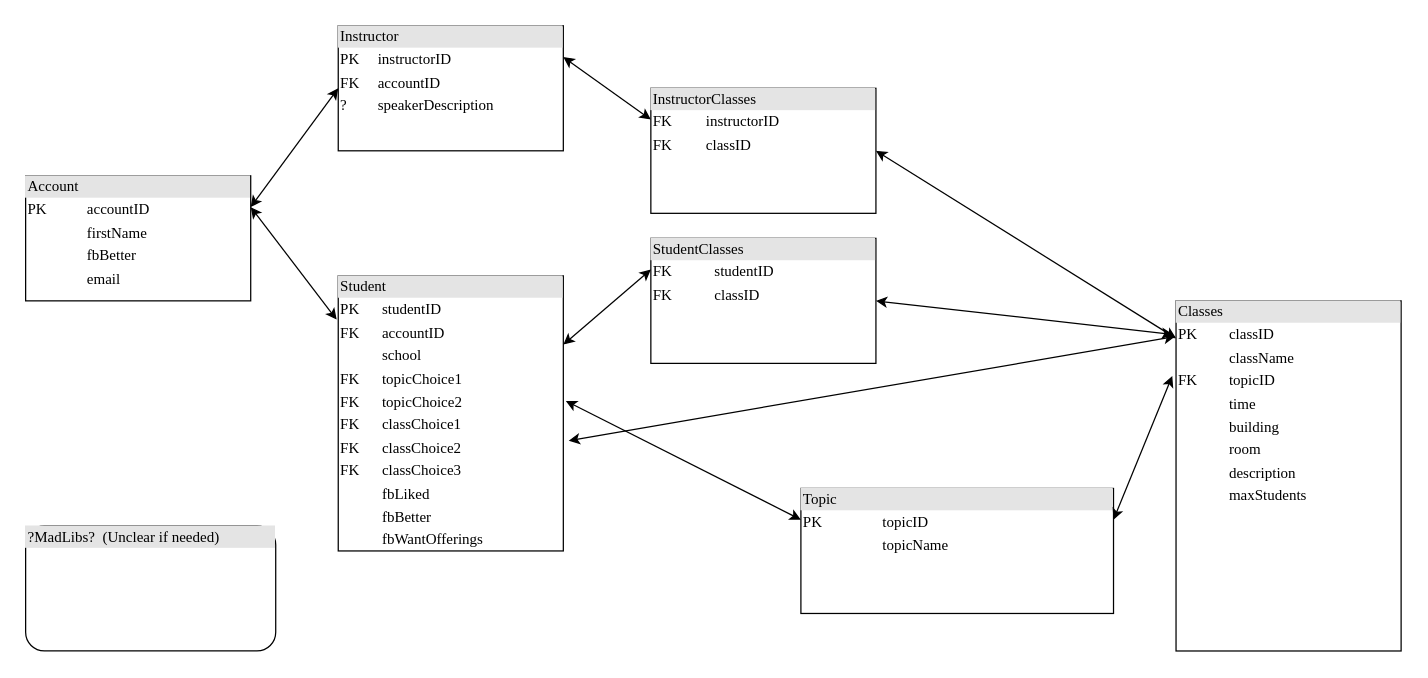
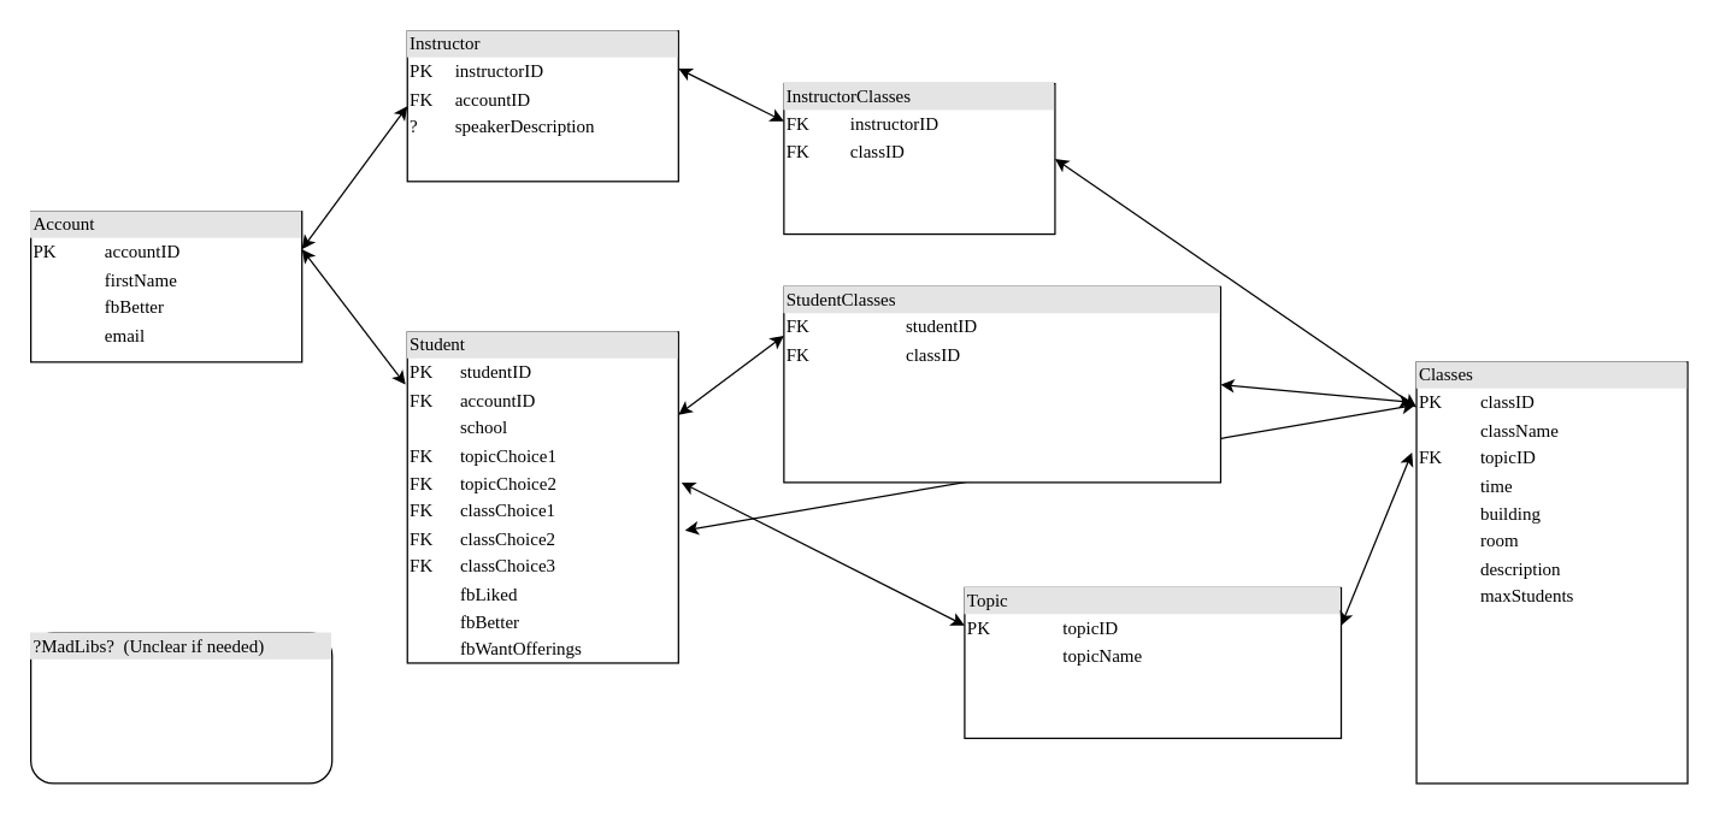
- <mxCell id="16" value="&lt;div style=&quot;box-sizing: border-box ; width: 100% ; background: #e4e4e4 ; padding: 2px&quot;&gt;InstructorClasses&lt;/div&gt;&lt;table style=&quot;width: 100% ; font-size: 1em&quot; cellpadding=&quot;2&quot; cellspacing=&quot;0&quot;&gt;&lt;tbody&gt;&lt;tr&gt;&lt;td&gt;FK&lt;/td&gt;&lt;td&gt;instructorID&lt;/td&gt;&lt;/tr&gt;&lt;tr&gt;&lt;td&gt;FK&lt;/td&gt;&lt;td&gt;classID&lt;/td&gt;&lt;/tr&gt;&lt;/tbody&gt;&lt;/table&gt;" style="verticalAlign=top;align=left;overflow=fill;html=1;rounded=0;shadow=0;comic=0;labelBackgroundColor=none;strokeWidth=1;fontFamily=Verdana;fontSize=12" parent="1" vertex="1"><mxGeometry x="520" y="70" width="180" height="100" as="geometry" /></mxCell>
+ <mxCell id="16" value="&lt;div style=&quot;box-sizing: border-box ; width: 100% ; background: #e4e4e4 ; padding: 2px&quot;&gt;InstructorClasses&lt;/div&gt;&lt;table style=&quot;width: 100% ; font-size: 1em&quot; cellpadding=&quot;2&quot; cellspacing=&quot;0&quot;&gt;&lt;tbody&gt;&lt;tr&gt;&lt;td&gt;FK&lt;/td&gt;&lt;td&gt;instructorID&lt;/td&gt;&lt;/tr&gt;&lt;tr&gt;&lt;td&gt;FK&lt;/td&gt;&lt;td&gt;classID&lt;/td&gt;&lt;/tr&gt;&lt;/tbody&gt;&lt;/table&gt;" style="verticalAlign=top;align=left;overflow=fill;html=1;rounded=0;shadow=0;comic=0;labelBackgroundColor=none;strokeWidth=1;fontFamily=Verdana;fontSize=12" parent="1" vertex="1"><mxGeometry x="520" y="55" width="180" height="100" as="geometry" /></mxCell>
- <mxCell id="13" value="&lt;div style=&quot;box-sizing: border-box ; width: 100% ; background: #e4e4e4 ; padding: 2px&quot;&gt;StudentClasses&lt;/div&gt;&lt;table style=&quot;width: 100% ; font-size: 1em&quot; cellpadding=&quot;2&quot; cellspacing=&quot;0&quot;&gt;&lt;tbody&gt;&lt;tr&gt;&lt;td&gt;FK&lt;/td&gt;&lt;td&gt;studentID&lt;/td&gt;&lt;/tr&gt;&lt;tr&gt;&lt;td&gt;FK&lt;/td&gt;&lt;td&gt;classID&lt;/td&gt;&lt;/tr&gt;&lt;/tbody&gt;&lt;/table&gt;" style="verticalAlign=top;align=left;overflow=fill;html=1;rounded=0;shadow=0;comic=0;labelBackgroundColor=none;strokeWidth=1;fontFamily=Verdana;fontSize=12" parent="1" vertex="1"><mxGeometry x="520" y="190" width="180" height="100" as="geometry" /></mxCell>
+ <mxCell id="13" value="&lt;div style=&quot;box-sizing: border-box ; width: 100% ; background: #e4e4e4 ; padding: 2px&quot;&gt;StudentClasses&lt;/div&gt;&lt;table style=&quot;width: 100% ; font-size: 1em&quot; cellpadding=&quot;2&quot; cellspacing=&quot;0&quot;&gt;&lt;tbody&gt;&lt;tr&gt;&lt;td&gt;FK&lt;/td&gt;&lt;td&gt;studentID&lt;/td&gt;&lt;/tr&gt;&lt;tr&gt;&lt;td&gt;FK&lt;/td&gt;&lt;td&gt;classID&lt;/td&gt;&lt;/tr&gt;&lt;/tbody&gt;&lt;/table&gt;" style="verticalAlign=top;align=left;overflow=fill;html=1;rounded=0;shadow=0;comic=0;labelBackgroundColor=none;strokeWidth=1;fontFamily=Verdana;fontSize=12" parent="1" vertex="1"><mxGeometry x="520" y="190" width="290" height="130" as="geometry" /></mxCell>
